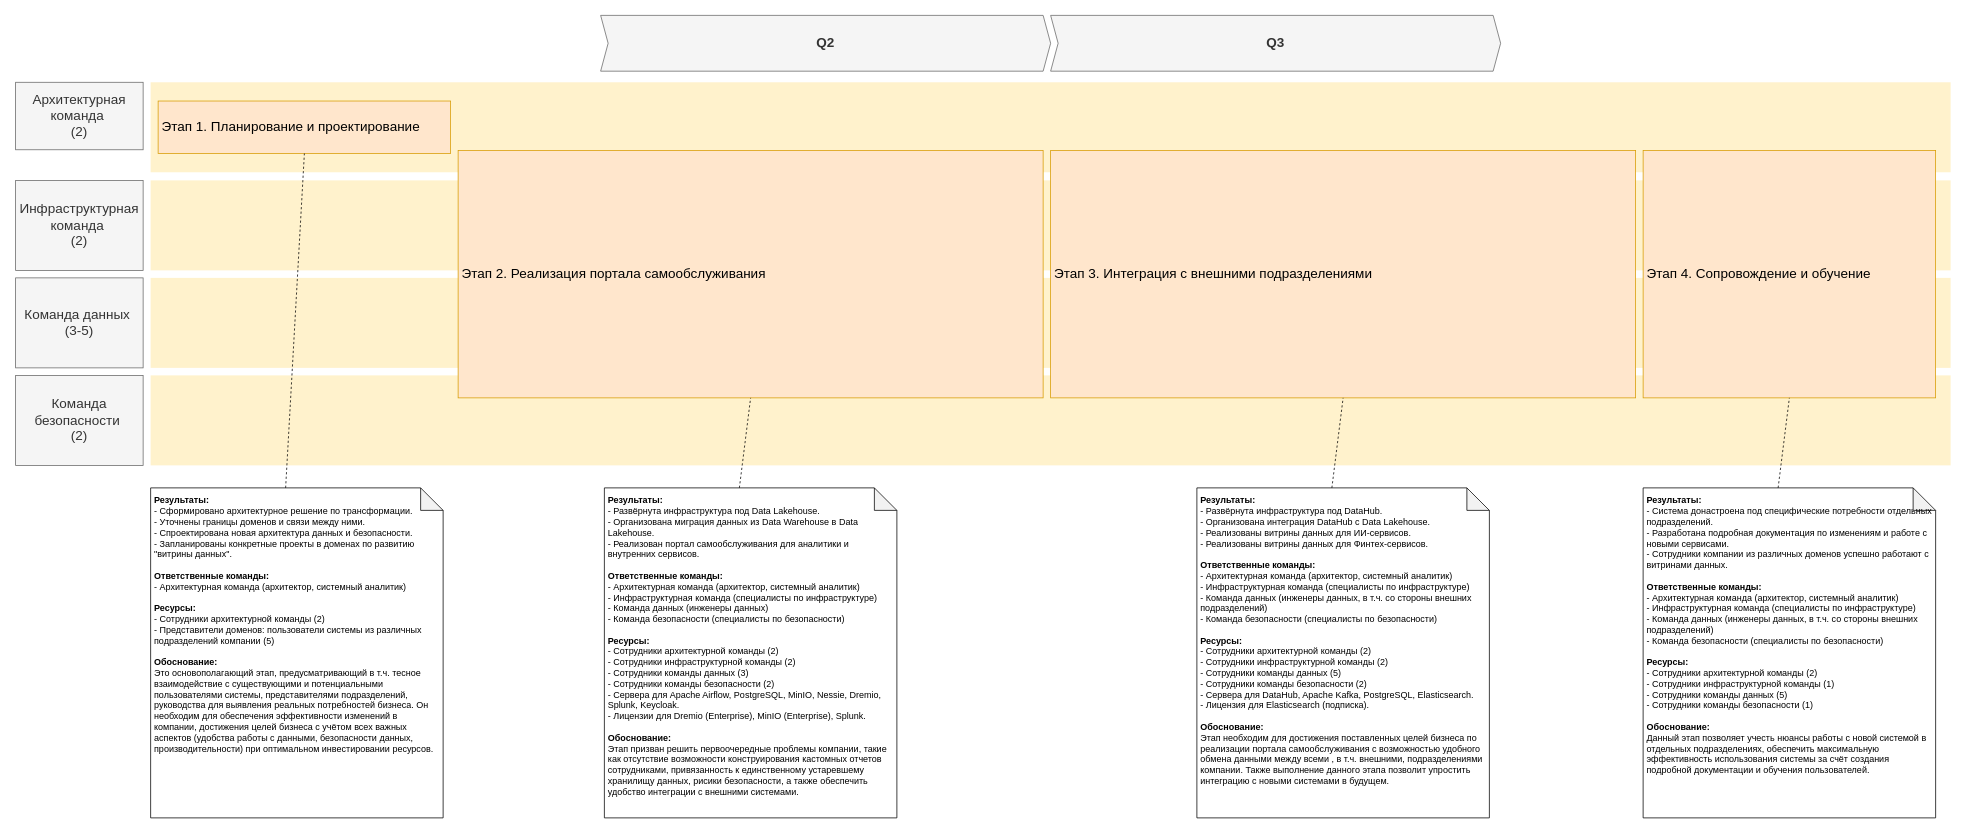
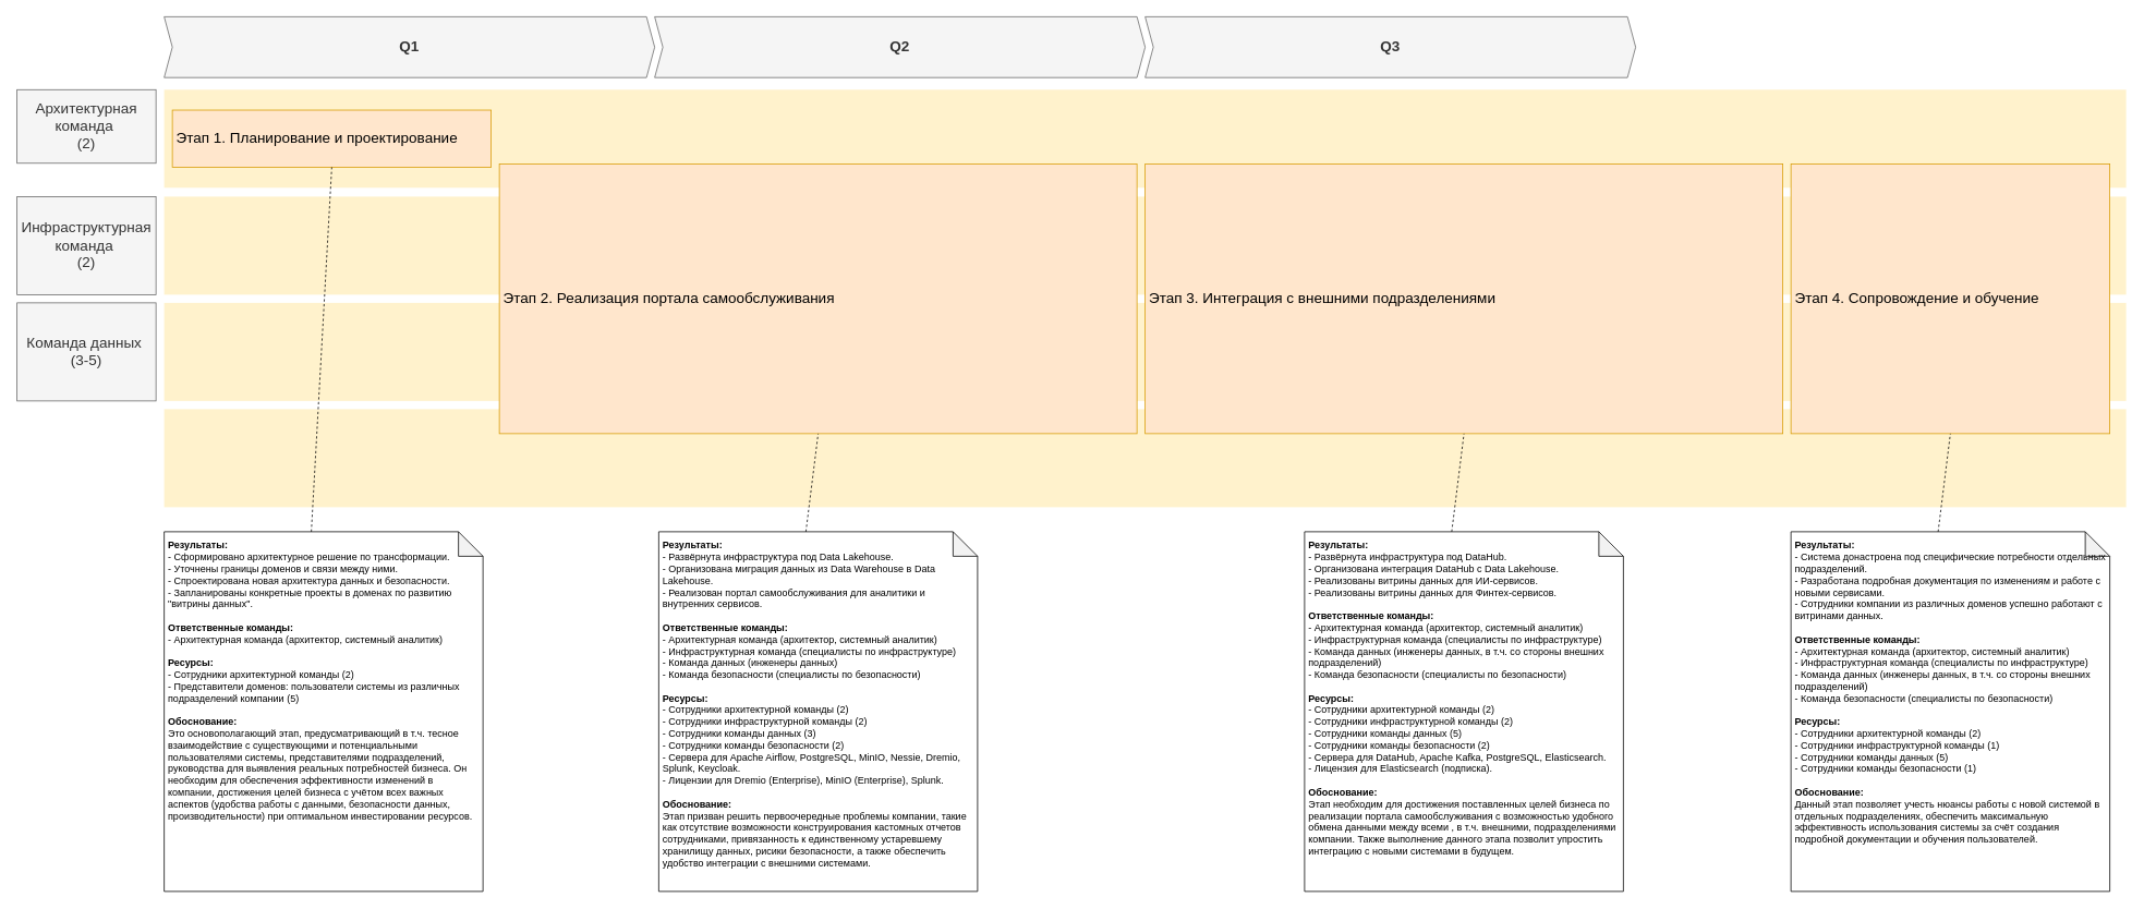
+ <mxCell id="7" value="Q1" style="shape=step;perimeter=stepPerimeter;whiteSpace=wrap;html=1;fixedSize=1;size=10;fillColor=#f5f5f5;strokeColor=#666666;fontSize=18;fontStyle=1;align=center;rounded=0;fontColor=#333333;" parent="1" vertex="1"><mxGeometry x="200" y="20" width="600" height="74.4" as="geometry" /></mxCell>
- <mxCell id="11" value="Команда безопасности&amp;nbsp;&lt;div&gt;(2)&lt;/div&gt;" style="rounded=0;whiteSpace=wrap;html=1;fillColor=#f5f5f5;fontColor=#333333;strokeColor=#666666;fontSize=18;" parent="1" vertex="1"><mxGeometry x="20" y="500" width="170" height="120" as="geometry" /></mxCell>
